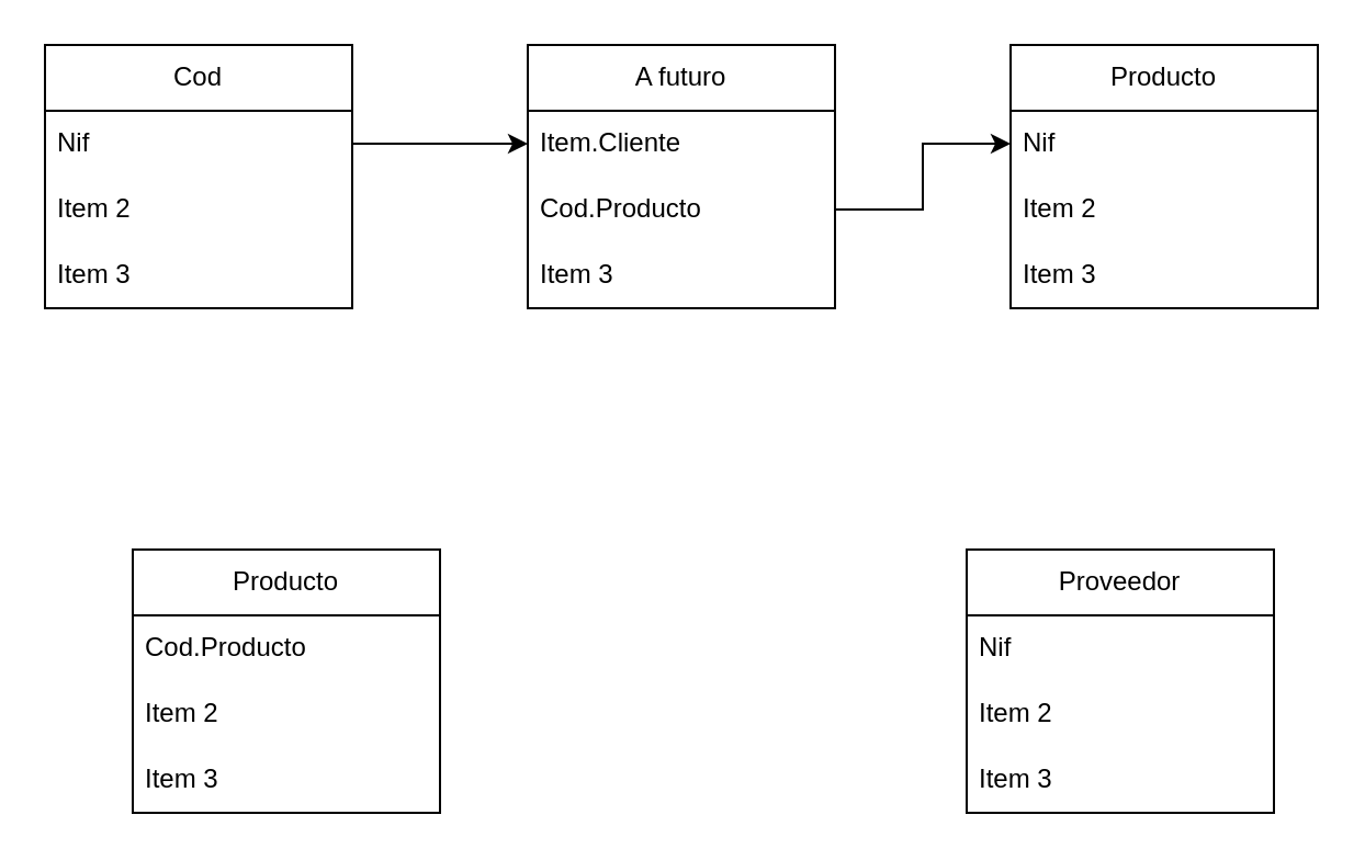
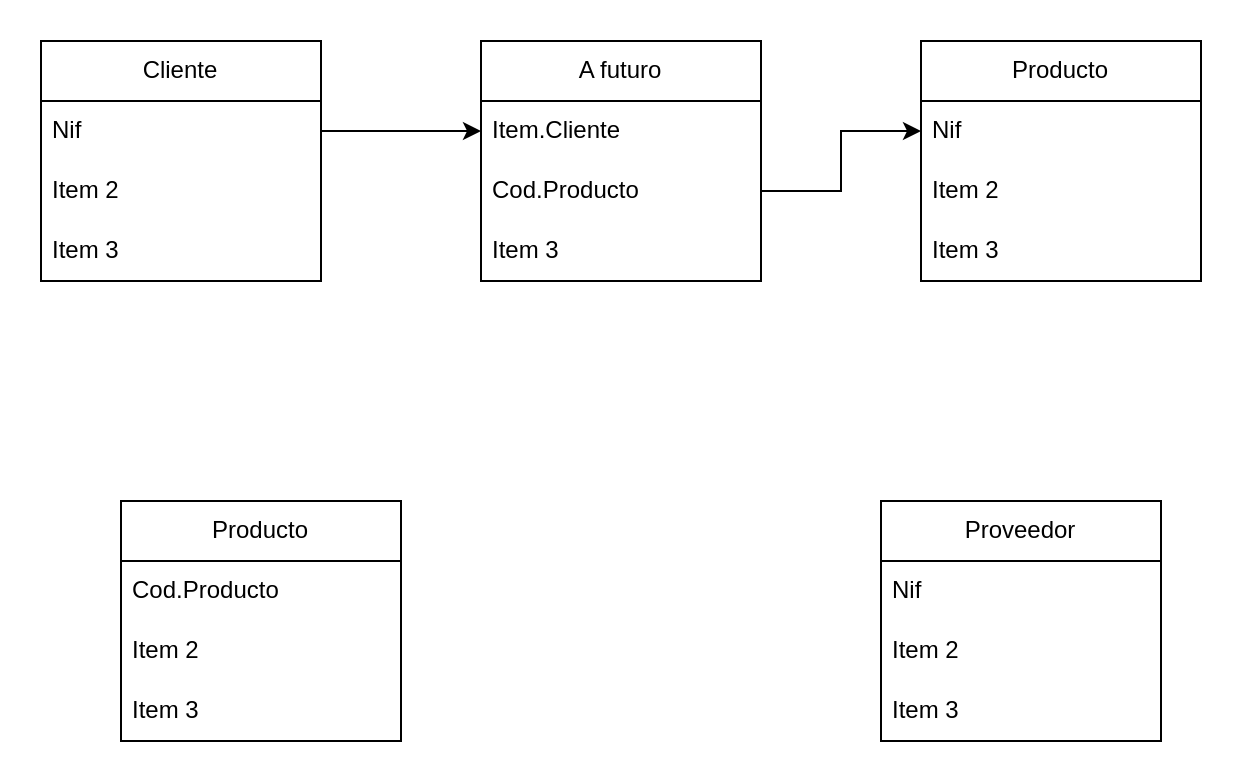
- <mxCell id="2" value="Cod" style="swimlane;fontStyle=0;childLayout=stackLayout;horizontal=1;startSize=30;horizontalStack=0;resizeParent=1;resizeParentMax=0;resizeLast=0;collapsible=1;marginBottom=0;whiteSpace=wrap;html=1;" vertex="1" parent="1"><mxGeometry x="20" y="20" width="140" height="120" as="geometry" /></mxCell>
+ <mxCell id="2" value="Cliente" style="swimlane;fontStyle=0;childLayout=stackLayout;horizontal=1;startSize=30;horizontalStack=0;resizeParent=1;resizeParentMax=0;resizeLast=0;collapsible=1;marginBottom=0;whiteSpace=wrap;html=1;" vertex="1" parent="1"><mxGeometry x="20" y="20" width="140" height="120" as="geometry" /></mxCell>
